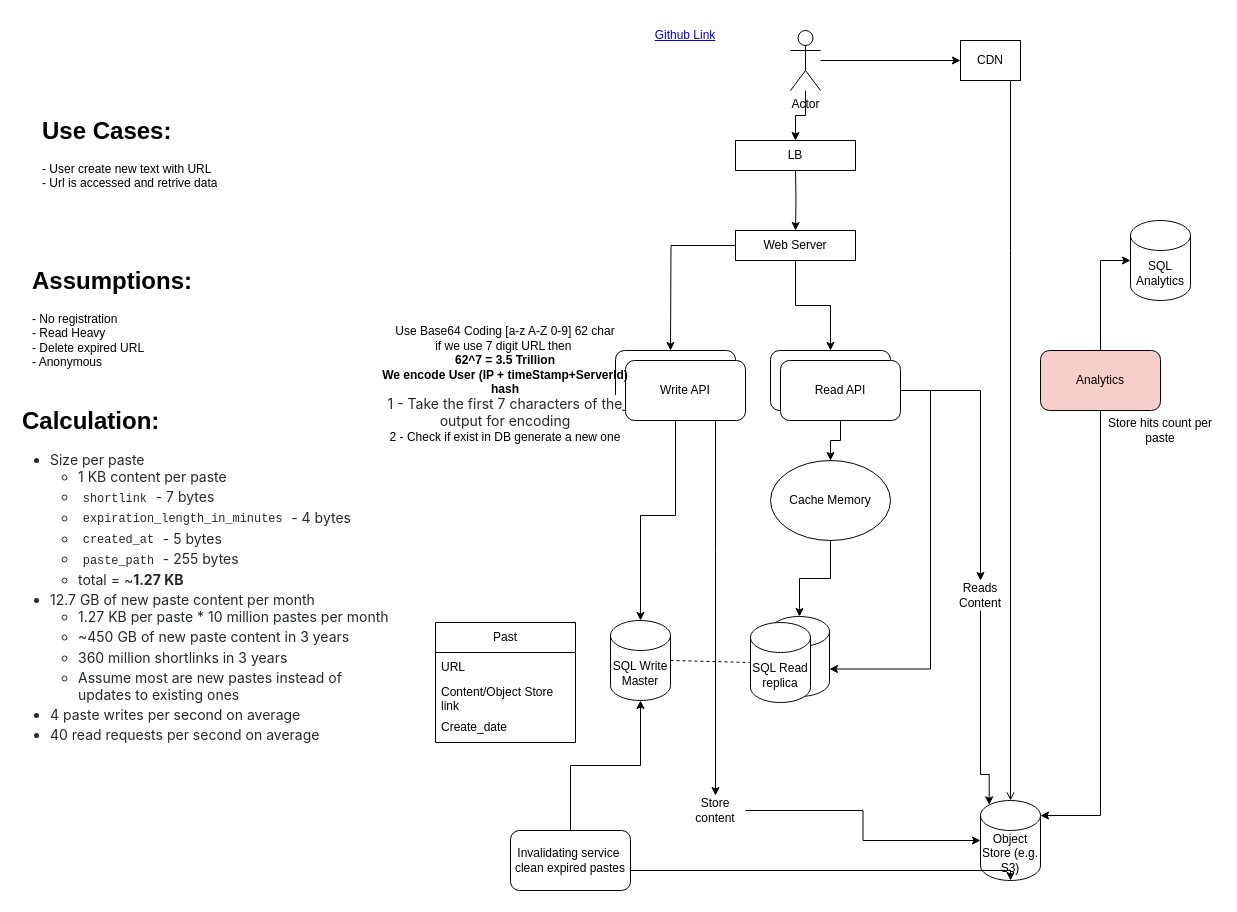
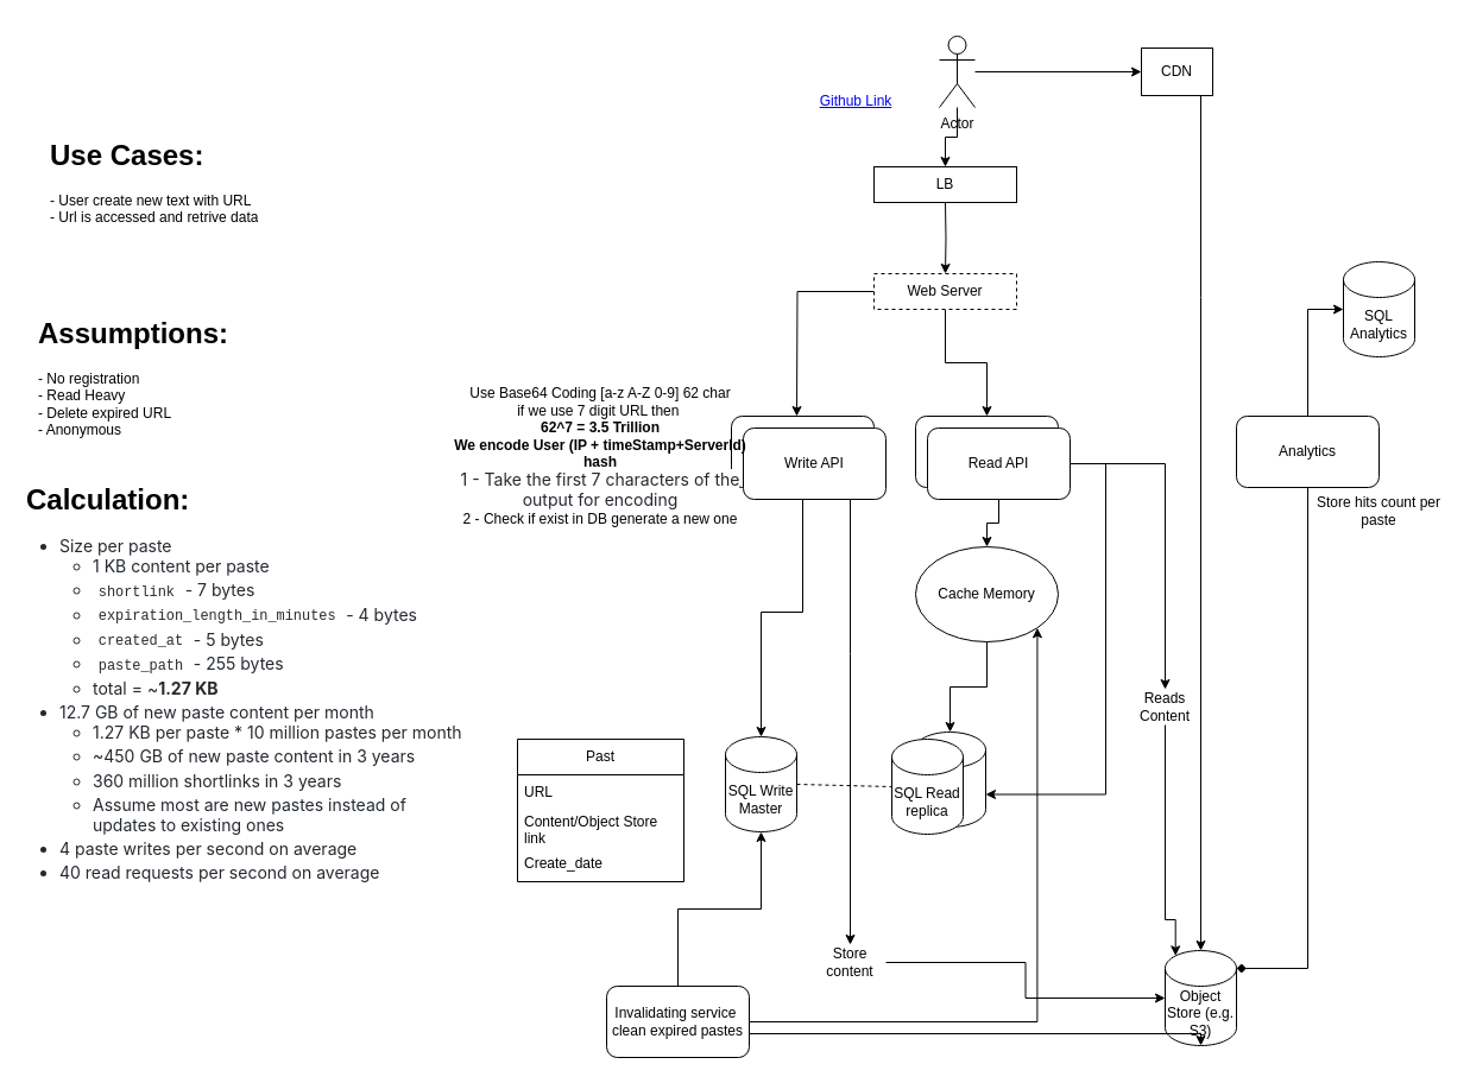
- <mxCell id="2" value="&lt;a href=&quot;https://github.com/donnemartin/system-design-primer/blob/master/solutions/system_design/pastebin/README.md&quot;&gt;Github Link&lt;/a&gt;" style="text;html=1;align=center;verticalAlign=middle;whiteSpace=wrap;rounded=0;" vertex="1" parent="1"><mxGeometry x="640" y="20" width="90" height="30" as="geometry" /></mxCell>
+ <mxCell id="2" value="&lt;a href=&quot;https://github.com/donnemartin/system-design-primer/blob/master/solutions/system_design/pastebin/README.md&quot;&gt;Github Link&lt;/a&gt;" style="text;html=1;align=center;verticalAlign=middle;whiteSpace=wrap;rounded=0;" vertex="1" parent="1"><mxGeometry x="675" y="70" width="90" height="30" as="geometry" /></mxCell>
- <mxCell id="9" value="Web Server" style="rounded=0;whiteSpace=wrap;html=1;" vertex="1" parent="1"><mxGeometry x="735" y="230" width="120" height="30" as="geometry" /></mxCell>
+ <mxCell id="9" value="Web Server" style="rounded=0;whiteSpace=wrap;html=1;dashed=1;" vertex="1" parent="1"><mxGeometry x="735" y="230" width="120" height="30" as="geometry" /></mxCell>
- <mxCell id="37" value="Analytics" style="rounded=1;whiteSpace=wrap;html=1;fillColor=#f8cecc;" vertex="1" parent="1"><mxGeometry x="1040" y="350" width="120" height="60" as="geometry" /></mxCell>
+ <mxCell id="37" value="Analytics" style="rounded=1;whiteSpace=wrap;html=1;" vertex="1" parent="1"><mxGeometry x="1040" y="350" width="120" height="60" as="geometry" /></mxCell>
- <mxCell id="36" style="edgeStyle=orthogonalEdgeStyle;rounded=0;orthogonalLoop=1;jettySize=auto;html=1;entryX=0.5;entryY=0;entryDx=0;entryDy=0;entryPerimeter=0;endArrow=open;" edge="1" parent="1" source="10" target="35"><mxGeometry relative="1" as="geometry"><Array as="points"><mxPoint x="1010" y="250" /><mxPoint x="1010" y="250" /></Array></mxGeometry></mxCell>
+ <mxCell id="36" style="edgeStyle=orthogonalEdgeStyle;rounded=0;orthogonalLoop=1;jettySize=auto;html=1;entryX=0.5;entryY=0;entryDx=0;entryDy=0;entryPerimeter=0;" edge="1" parent="1" source="10" target="35"><mxGeometry relative="1" as="geometry"><Array as="points"><mxPoint x="1010" y="250" /><mxPoint x="1010" y="250" /></Array></mxGeometry></mxCell>
- <mxCell id="38" style="edgeStyle=orthogonalEdgeStyle;rounded=0;orthogonalLoop=1;jettySize=auto;html=1;entryX=1;entryY=0;entryDx=0;entryDy=15;entryPerimeter=0;" edge="1" parent="1" source="37" target="35"><mxGeometry relative="1" as="geometry" /></mxCell>
+ <mxCell id="38" style="edgeStyle=orthogonalEdgeStyle;rounded=0;orthogonalLoop=1;jettySize=auto;html=1;entryX=1;entryY=0;entryDx=0;entryDy=15;entryPerimeter=0;endArrow=diamond;" edge="1" parent="1" source="37" target="35"><mxGeometry relative="1" as="geometry" /></mxCell>
+ <mxCell id="46" style="edgeStyle=orthogonalEdgeStyle;rounded=0;orthogonalLoop=1;jettySize=auto;html=1;entryX=1;entryY=1;entryDx=0;entryDy=0;" edge="1" parent="1" source="47" target="32"><mxGeometry relative="1" as="geometry" /></mxCell>
